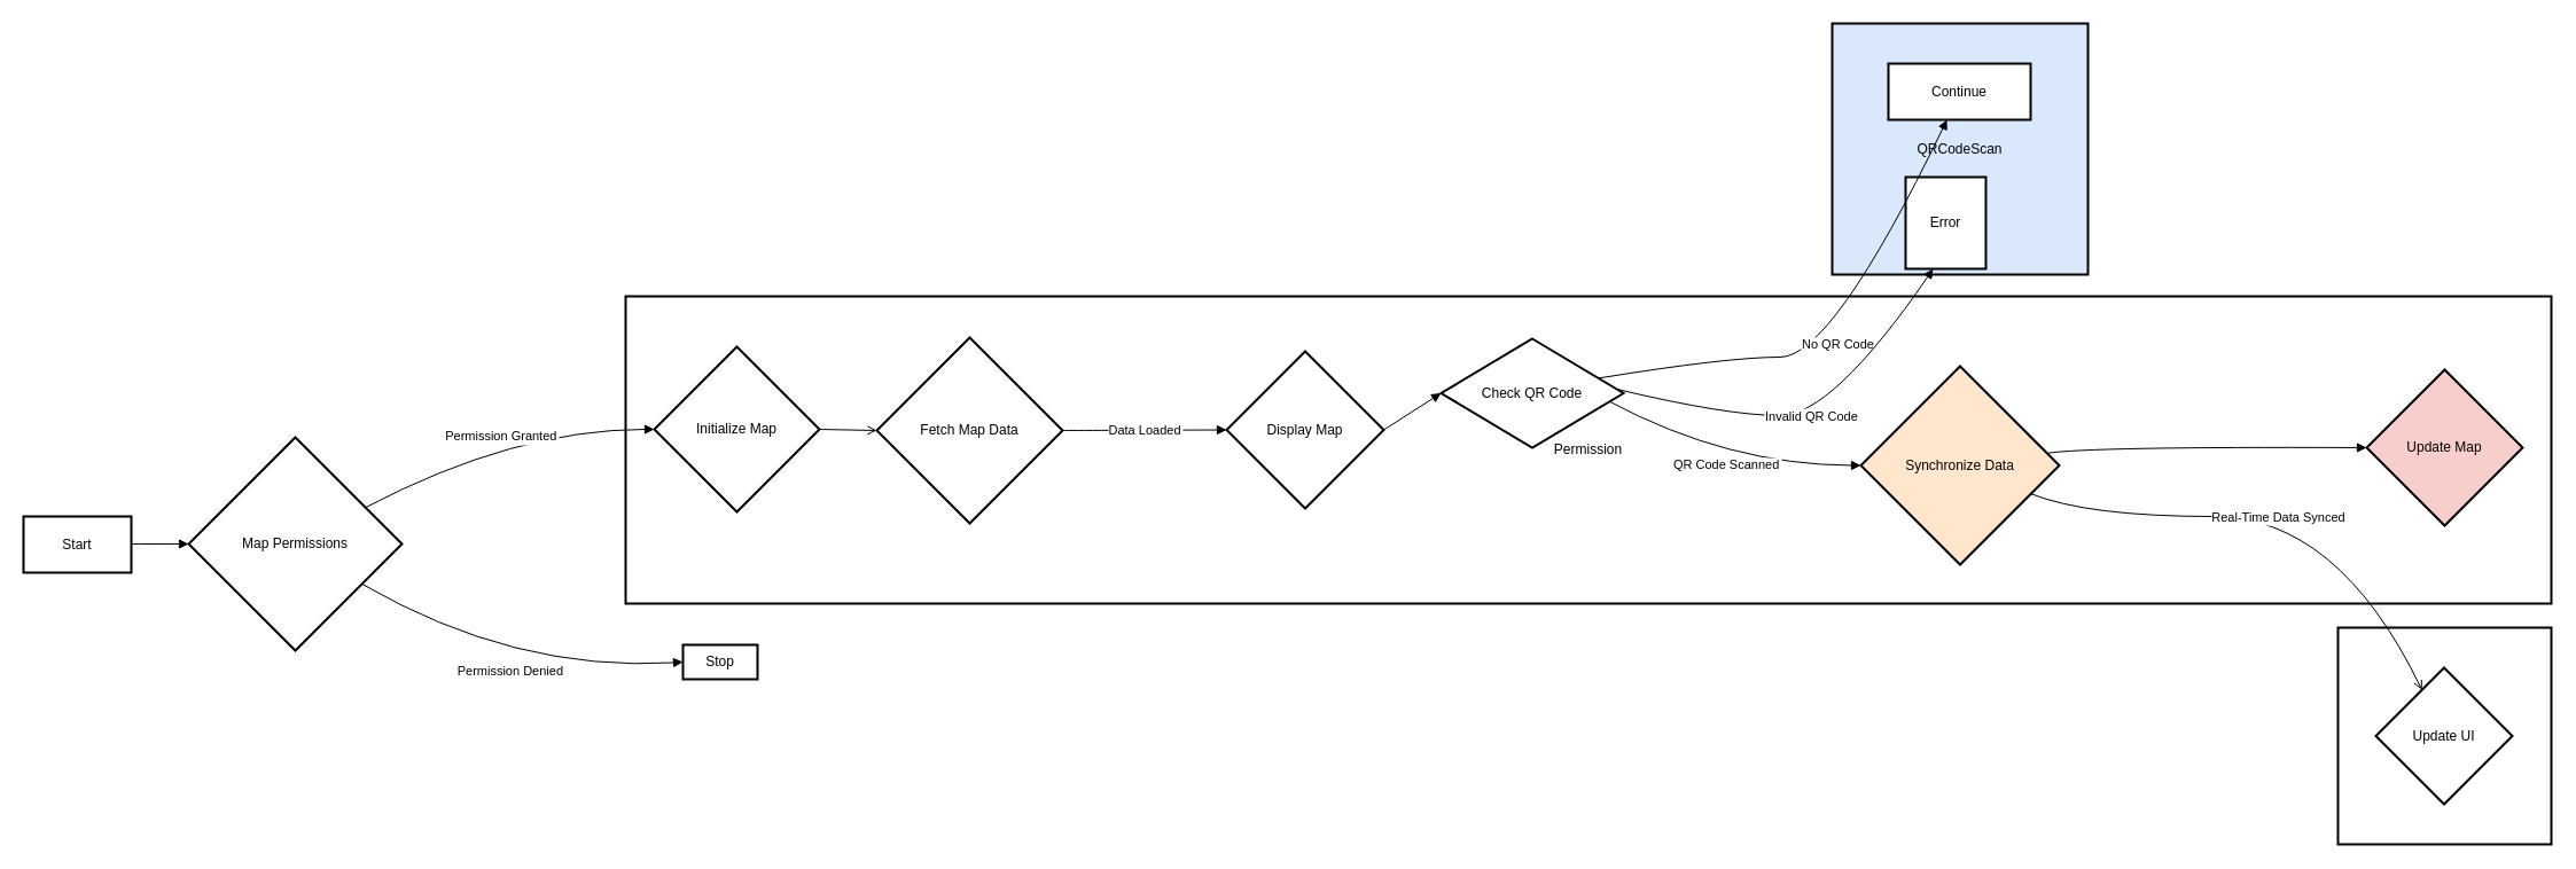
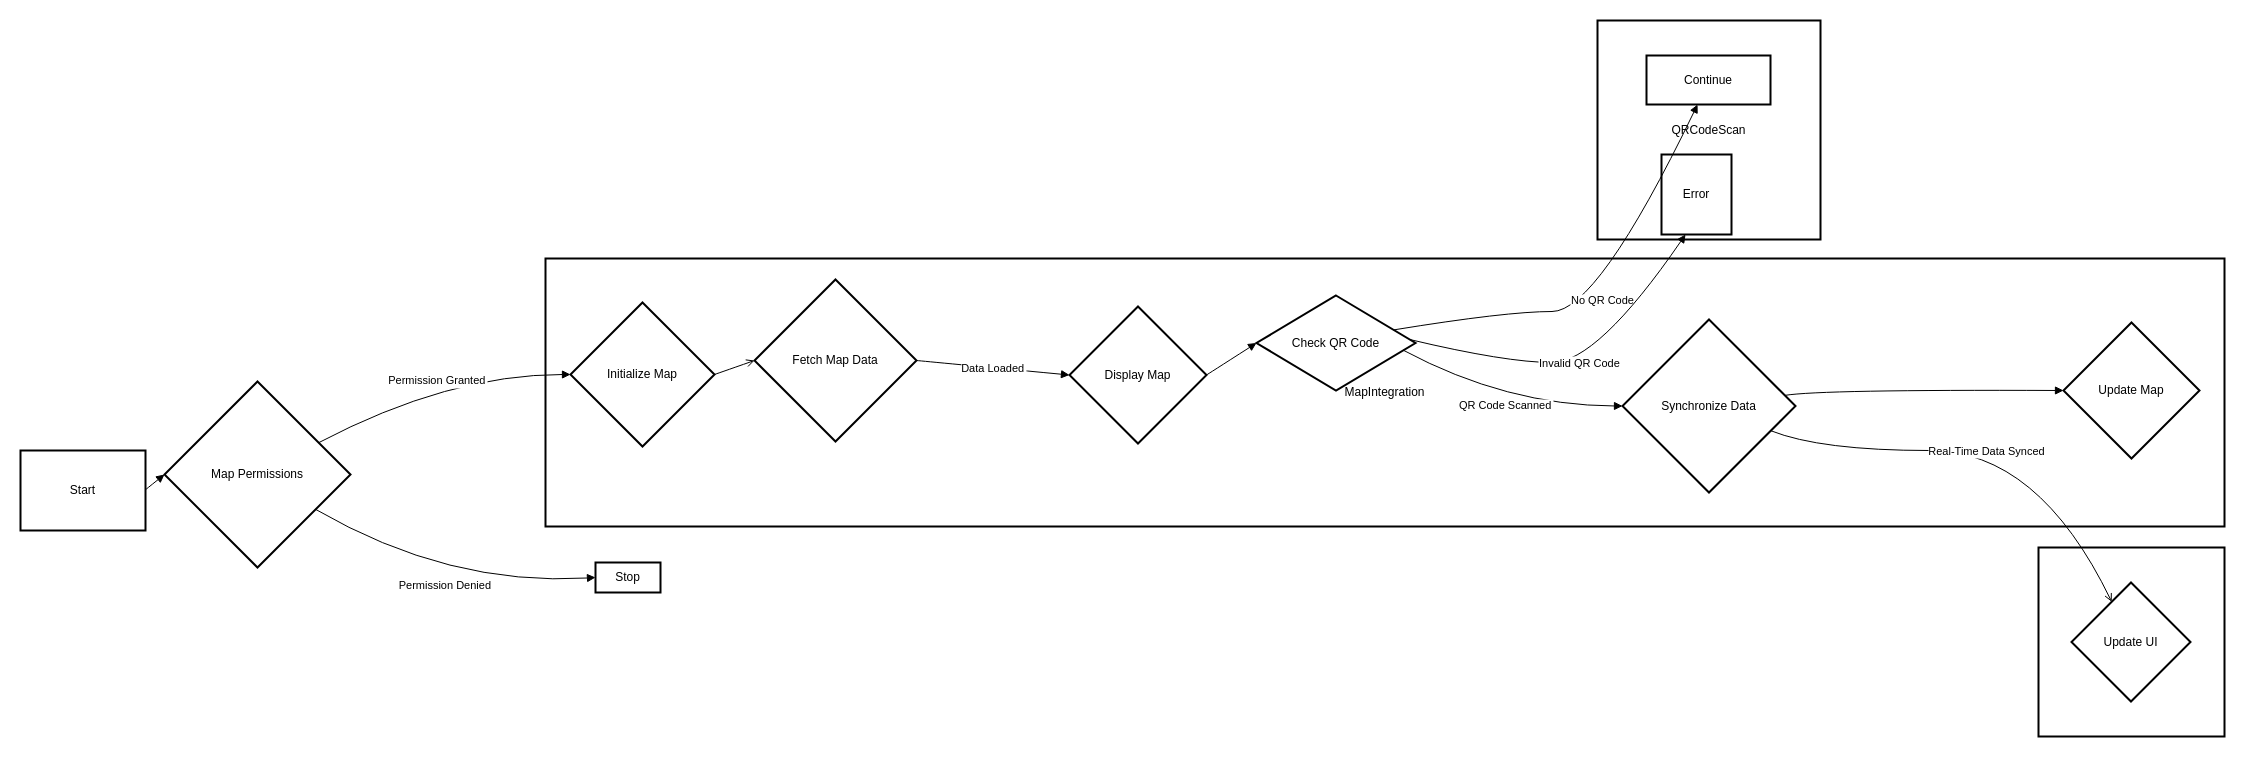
- <mxCell id="3" value="QRCodeScan" style="whiteSpace=wrap;strokeWidth=2;fillColor=#dae8fc;" vertex="1" parent="1"><mxGeometry x="1597" y="20" width="223" height="219" as="geometry" /></mxCell>
+ <mxCell id="3" value="QRCodeScan" style="whiteSpace=wrap;strokeWidth=2;" vertex="1" parent="1"><mxGeometry x="1597" y="20" width="223" height="219" as="geometry" /></mxCell>
- <mxCell id="9" value="Fetch Map Data" style="rhombus;strokeWidth=2;whiteSpace=wrap;" vertex="1" parent="1"><mxGeometry x="764" y="294" width="162" height="162" as="geometry" /></mxCell>
+ <mxCell id="9" value="Fetch Map Data" style="rhombus;strokeWidth=2;whiteSpace=wrap;" vertex="1" parent="1"><mxGeometry x="754" y="279" width="162" height="162" as="geometry" /></mxCell>
- <mxCell id="13" value="Update Map" style="rhombus;strokeWidth=2;whiteSpace=wrap;fillColor=#f8cecc;" vertex="1" parent="1"><mxGeometry x="2063" y="322" width="136" height="136" as="geometry" /></mxCell>
+ <mxCell id="13" value="Update Map" style="rhombus;strokeWidth=2;whiteSpace=wrap;" vertex="1" parent="1"><mxGeometry x="2063" y="322" width="136" height="136" as="geometry" /></mxCell>
- <mxCell id="4" value="Permission" style="whiteSpace=wrap;strokeWidth=2;" vertex="1" parent="1"><mxGeometry x="545" y="258" width="1679" height="268" as="geometry" /></mxCell>
+ <mxCell id="4" value="MapIntegration" style="whiteSpace=wrap;strokeWidth=2;" vertex="1" parent="1"><mxGeometry x="545" y="258" width="1679" height="268" as="geometry" /></mxCell>
- <mxCell id="12" value="Synchronize Data" style="rhombus;strokeWidth=2;whiteSpace=wrap;fillColor=#ffe6cc;" vertex="1" parent="1"><mxGeometry x="1622" y="319" width="173" height="173" as="geometry" /></mxCell>
+ <mxCell id="12" value="Synchronize Data" style="rhombus;strokeWidth=2;whiteSpace=wrap;" vertex="1" parent="1"><mxGeometry x="1622" y="319" width="173" height="173" as="geometry" /></mxCell>
- <mxCell id="5" value="Start" style="whiteSpace=wrap;strokeWidth=2;" vertex="1" parent="1"><mxGeometry x="20" y="450" width="94" height="49" as="geometry" /></mxCell>
+ <mxCell id="5" value="Start" style="whiteSpace=wrap;strokeWidth=2;" vertex="1" parent="1"><mxGeometry x="20" y="450" width="125" height="80" as="geometry" /></mxCell>
